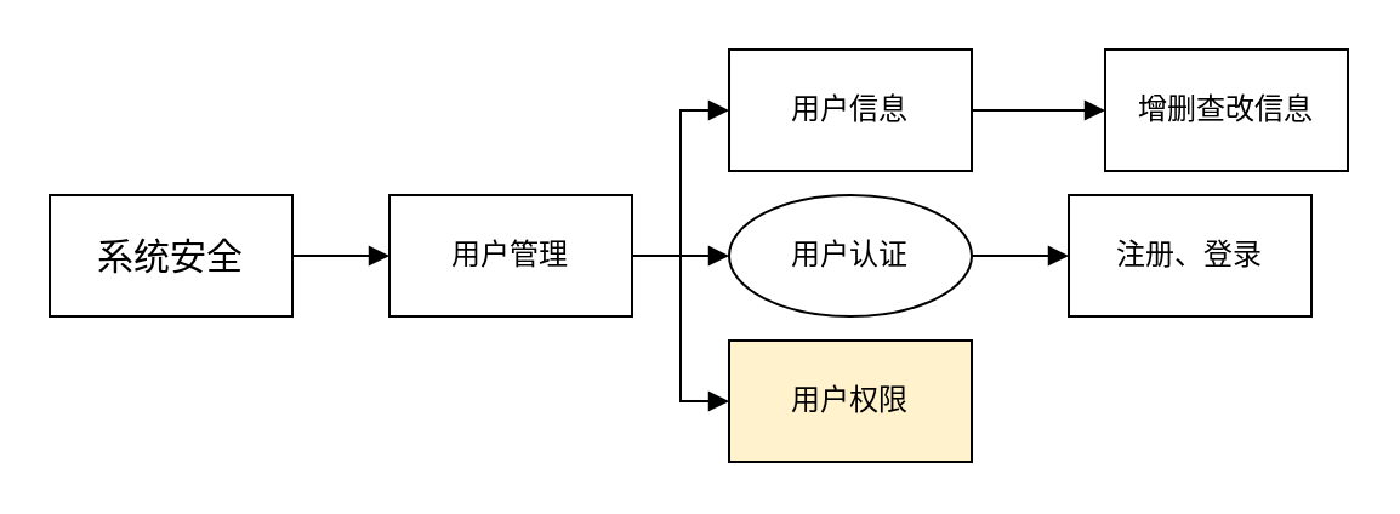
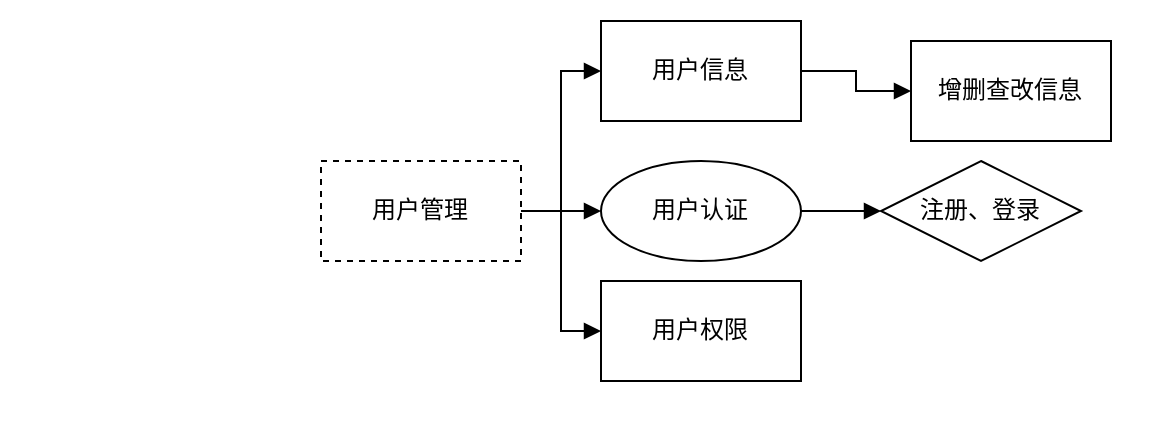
- <mxCell id="12" value="用户信息" style="rounded=0;whiteSpace=wrap;html=1;" vertex="1" parent="1"><mxGeometry x="300" y="20" width="100" height="50" as="geometry" /></mxCell>
+ <mxCell id="12" value="用户信息" style="rounded=0;whiteSpace=wrap;html=1;" vertex="1" parent="1"><mxGeometry x="300" y="10" width="100" height="50" as="geometry" /></mxCell>
- <mxCell id="3" value="&lt;font style=&quot;font-size: 15px;&quot;&gt;系统安全&lt;/font&gt;" style="rounded=0;whiteSpace=wrap;html=1;" vertex="1" parent="1"><mxGeometry x="20" y="80" width="100" height="50" as="geometry" /></mxCell>
- <mxCell id="2" value="" style="edgeStyle=orthogonalEdgeStyle;rounded=0;orthogonalLoop=1;jettySize=auto;html=1;endArrow=block;endFill=1;" edge="1" parent="1" source="3" target="7"><mxGeometry relative="1" as="geometry" /></mxCell>
- <mxCell id="7" value="用户管理" style="rounded=0;whiteSpace=wrap;html=1;" vertex="1" parent="1"><mxGeometry x="160" y="80" width="100" height="50" as="geometry" /></mxCell>
+ <mxCell id="7" value="用户管理" style="rounded=0;whiteSpace=wrap;html=1;dashed=1;" vertex="1" parent="1"><mxGeometry x="160" y="80" width="100" height="50" as="geometry" /></mxCell>
- <mxCell id="14" value="注册、登录" style="rounded=0;whiteSpace=wrap;html=1;" vertex="1" parent="1"><mxGeometry x="440" y="80" width="100" height="50" as="geometry" /></mxCell>
+ <mxCell id="14" value="注册、登录" style="rhombus;whiteSpace=wrap;html=1;" vertex="1" parent="1"><mxGeometry x="440" y="80" width="100" height="50" as="geometry" /></mxCell>
- <mxCell id="10" value="用户权限" style="rounded=0;whiteSpace=wrap;html=1;fillColor=#fff2cc;" vertex="1" parent="1"><mxGeometry x="300" y="140" width="100" height="50" as="geometry" /></mxCell>
+ <mxCell id="10" value="用户权限" style="rounded=0;whiteSpace=wrap;html=1;" vertex="1" parent="1"><mxGeometry x="300" y="140" width="100" height="50" as="geometry" /></mxCell>
